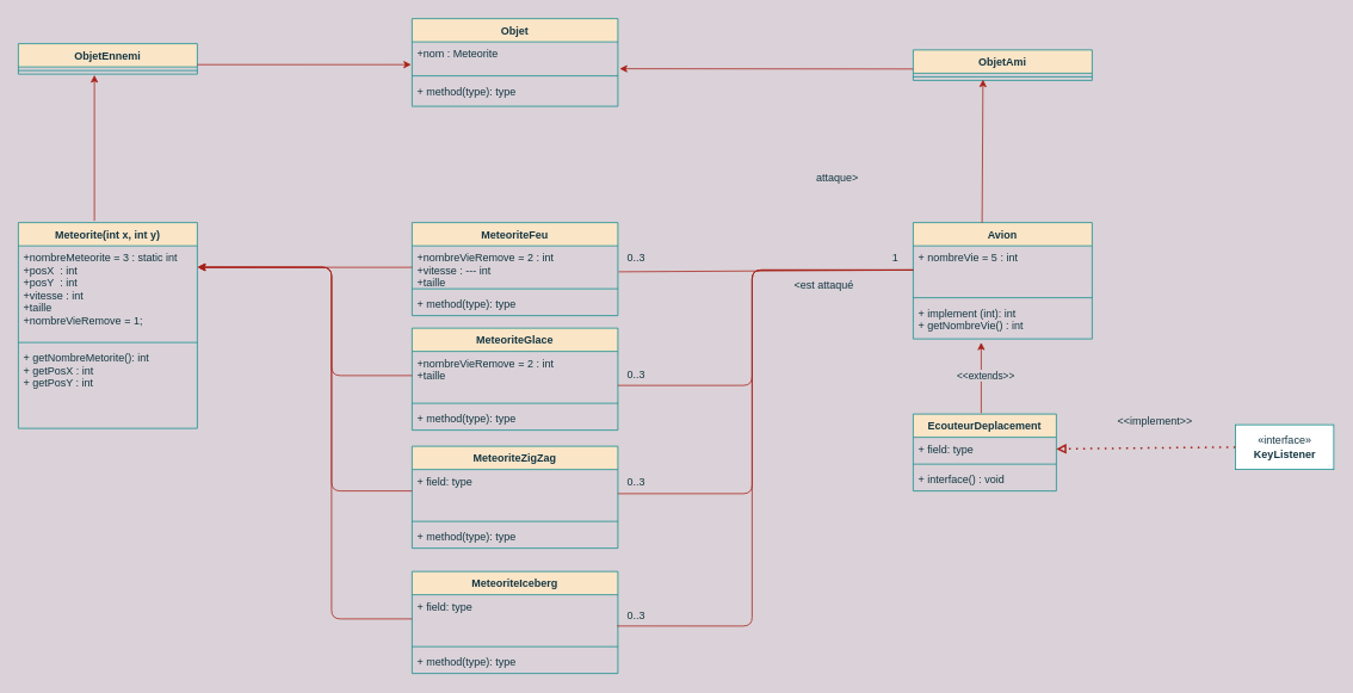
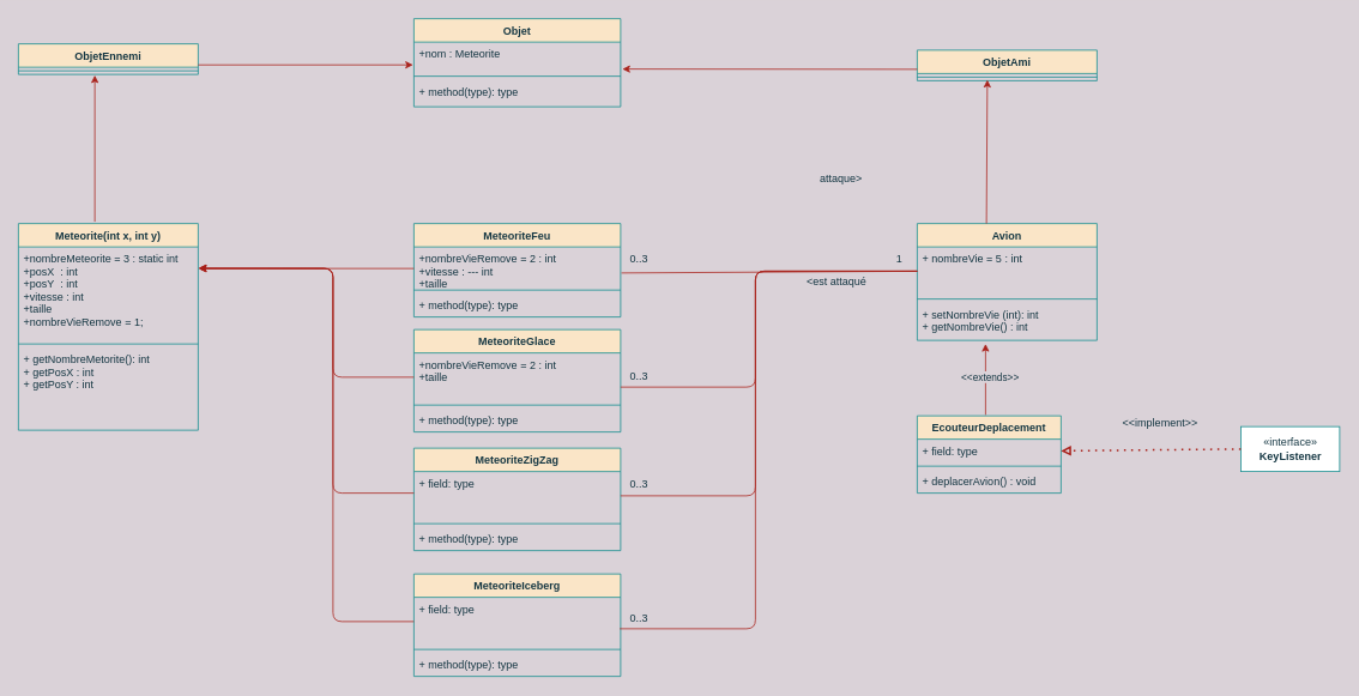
- <mxCell id="49" value="&amp;lt;est attaqué" style="text;html=1;align=center;verticalAlign=middle;resizable=0;points=[];autosize=1;fontColor=#143642;" vertex="1" parent="1"><mxGeometry x="880" y="308" width="80" height="20" as="geometry" /></mxCell>
+ <mxCell id="49" value="&amp;lt;est attaqué" style="text;html=1;align=center;verticalAlign=middle;resizable=0;points=[];autosize=1;fontColor=#143642;" vertex="1" parent="1"><mxGeometry x="890" y="303" width="80" height="20" as="geometry" /></mxCell>
- <mxCell id="9" value="+ implement (int): int&#10;+ getNombreVie() : int" style="text;strokeColor=none;fillColor=none;align=left;verticalAlign=top;spacingLeft=4;spacingRight=4;overflow=hidden;rotatable=0;points=[[0,0.5],[1,0.5]];portConstraint=eastwest;fontColor=#143642;" parent="6" vertex="1"><mxGeometry y="88" width="200" height="42" as="geometry" /></mxCell>
+ <mxCell id="9" value="+ setNombreVie (int): int&#10;+ getNombreVie() : int" style="text;strokeColor=none;fillColor=none;align=left;verticalAlign=top;spacingLeft=4;spacingRight=4;overflow=hidden;rotatable=0;points=[[0,0.5],[1,0.5]];portConstraint=eastwest;fontColor=#143642;" parent="6" vertex="1"><mxGeometry y="88" width="200" height="42" as="geometry" /></mxCell>
- <mxCell id="15" value="+ interface() : void" style="text;strokeColor=none;fillColor=none;align=left;verticalAlign=top;spacingLeft=4;spacingRight=4;overflow=hidden;rotatable=0;points=[[0,0.5],[1,0.5]];portConstraint=eastwest;fontColor=#143642;" parent="12" vertex="1"><mxGeometry y="60" width="160" height="26" as="geometry" /></mxCell>
+ <mxCell id="15" value="+ deplacerAvion() : void" style="text;strokeColor=none;fillColor=none;align=left;verticalAlign=top;spacingLeft=4;spacingRight=4;overflow=hidden;rotatable=0;points=[[0,0.5],[1,0.5]];portConstraint=eastwest;fontColor=#143642;" parent="12" vertex="1"><mxGeometry y="60" width="160" height="26" as="geometry" /></mxCell>
